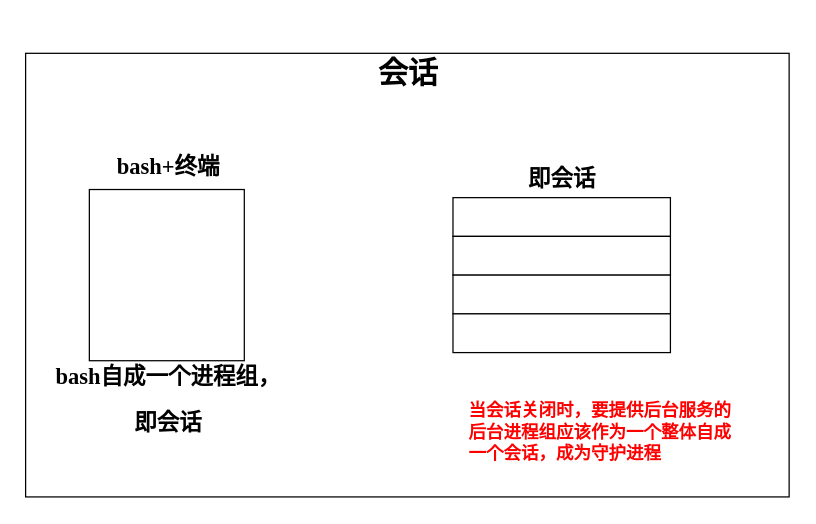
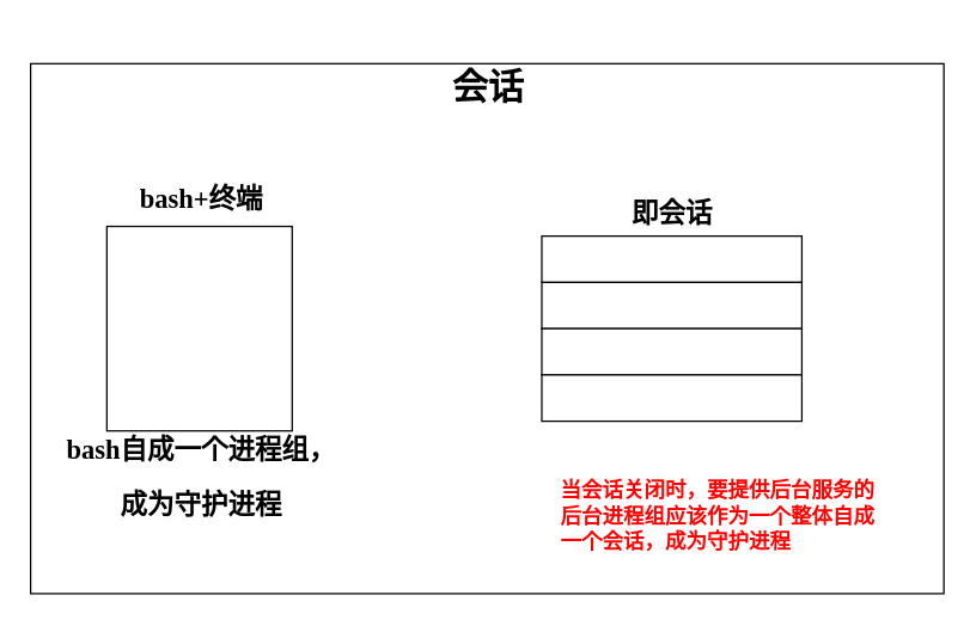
- <mxCell id="11" value="&lt;h2&gt;&lt;font face=&quot;等线&quot;&gt;bash自成一个进程组，&lt;/font&gt;&lt;/h2&gt;&lt;h2&gt;&lt;font face=&quot;等线&quot;&gt;即会话&lt;/font&gt;&lt;/h2&gt;" style="text;html=1;align=center;verticalAlign=middle;resizable=0;points=[];autosize=1;strokeColor=none;fillColor=none;" vertex="1" parent="1"><mxGeometry x="34" y="269" width="200" height="102" as="geometry" /></mxCell>
+ <mxCell id="11" value="&lt;h2&gt;&lt;font face=&quot;等线&quot;&gt;bash自成一个进程组，&lt;/font&gt;&lt;/h2&gt;&lt;h2&gt;&lt;font face=&quot;等线&quot;&gt;成为守护进程&lt;/font&gt;&lt;/h2&gt;" style="text;html=1;align=center;verticalAlign=middle;resizable=0;points=[];autosize=1;strokeColor=none;fillColor=none;" vertex="1" parent="1"><mxGeometry x="34" y="269" width="200" height="102" as="geometry" /></mxCell>
